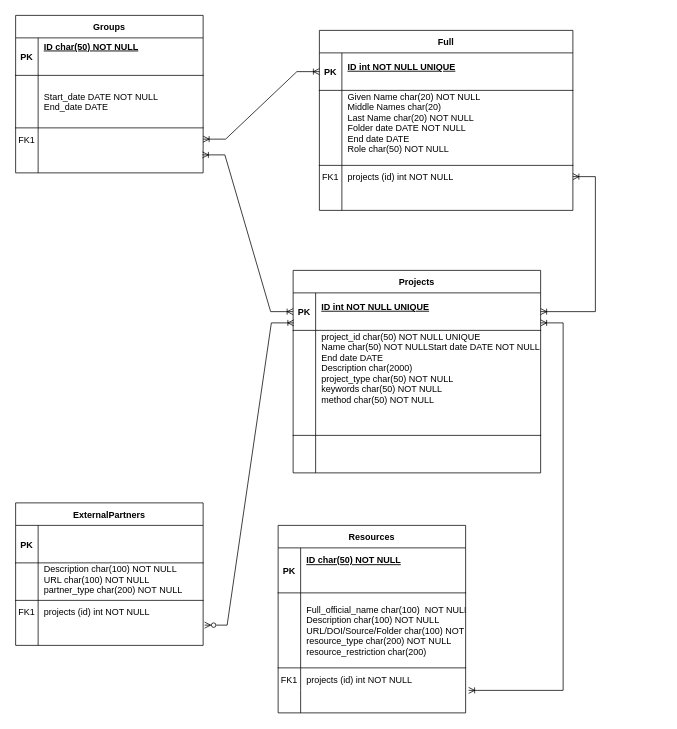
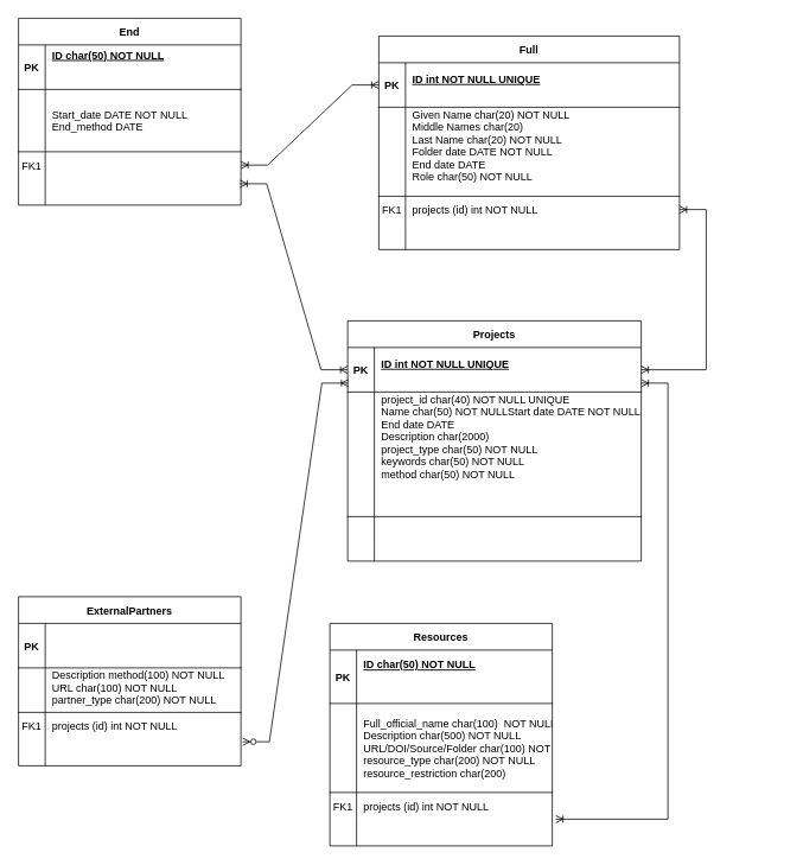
- <mxCell id="58" value="Groups" style="shape=table;startSize=30;container=1;collapsible=1;childLayout=tableLayout;fixedRows=1;rowLines=0;fontStyle=1;align=center;resizeLast=1;" parent="1" vertex="1"><mxGeometry x="20" y="20" width="250" height="210" as="geometry" /></mxCell>
+ <mxCell id="58" value="End" style="shape=table;startSize=30;container=1;collapsible=1;childLayout=tableLayout;fixedRows=1;rowLines=0;fontStyle=1;align=center;resizeLast=1;" parent="1" vertex="1"><mxGeometry x="20" y="20" width="250" height="210" as="geometry" /></mxCell>
- <mxCell id="64" value="Start_date DATE NOT NULL&#10;End_date DATE" style="shape=partialRectangle;overflow=hidden;connectable=0;fillColor=none;top=0;left=0;bottom=0;right=0;align=left;spacingLeft=6;fontStyle=0;" parent="62" vertex="1"><mxGeometry x="30" width="220" height="70" as="geometry"><mxRectangle width="220" height="70" as="alternateBounds" /></mxGeometry></mxCell>
+ <mxCell id="64" value="Start_date DATE NOT NULL&#10;End_method DATE" style="shape=partialRectangle;overflow=hidden;connectable=0;fillColor=none;top=0;left=0;bottom=0;right=0;align=left;spacingLeft=6;fontStyle=0;" parent="62" vertex="1"><mxGeometry x="30" width="220" height="70" as="geometry"><mxRectangle width="220" height="70" as="alternateBounds" /></mxGeometry></mxCell>
- <mxCell id="21" value="project_id char(50) NOT NULL UNIQUE&#10;Name char(50) NOT NULLStart date DATE NOT NULL&#10;End date DATE&#10;Description char(2000)&#10;project_type char(50) NOT NULL&#10;keywords char(50) NOT NULL&#10;method char(50) NOT NULL&#10;&#10;&#10;" style="shape=partialRectangle;overflow=hidden;connectable=0;fillColor=none;top=0;left=0;bottom=0;right=0;align=left;spacingLeft=6;fontStyle=0;" parent="19" vertex="1"><mxGeometry x="30" width="300" height="140" as="geometry"><mxRectangle width="300" height="140" as="alternateBounds" /></mxGeometry></mxCell>
+ <mxCell id="21" value="project_id char(40) NOT NULL UNIQUE&#10;Name char(50) NOT NULLStart date DATE NOT NULL&#10;End date DATE&#10;Description char(2000)&#10;project_type char(50) NOT NULL&#10;keywords char(50) NOT NULL&#10;method char(50) NOT NULL&#10;&#10;&#10;" style="shape=partialRectangle;overflow=hidden;connectable=0;fillColor=none;top=0;left=0;bottom=0;right=0;align=left;spacingLeft=6;fontStyle=0;" parent="19" vertex="1"><mxGeometry x="30" width="300" height="140" as="geometry"><mxRectangle width="300" height="140" as="alternateBounds" /></mxGeometry></mxCell>
- <mxCell id="33" value="Description char(100) NOT NULL&#10;URL char(100) NOT NULL&#10;partner_type char(200) NOT NULL&#10;" style="shape=partialRectangle;overflow=hidden;connectable=0;fillColor=none;top=0;left=0;bottom=0;right=0;align=left;spacingLeft=6;fontStyle=0;" parent="31" vertex="1"><mxGeometry x="30" width="220" height="50" as="geometry"><mxRectangle width="220" height="50" as="alternateBounds" /></mxGeometry></mxCell>
+ <mxCell id="33" value="Description method(100) NOT NULL&#10;URL char(100) NOT NULL&#10;partner_type char(200) NOT NULL&#10;" style="shape=partialRectangle;overflow=hidden;connectable=0;fillColor=none;top=0;left=0;bottom=0;right=0;align=left;spacingLeft=6;fontStyle=0;" parent="31" vertex="1"><mxGeometry x="30" width="220" height="50" as="geometry"><mxRectangle width="220" height="50" as="alternateBounds" /></mxGeometry></mxCell>
- <mxCell id="51" value="Full_official_name char(100)  NOT NULL&#10;Description char(100) NOT NULL&#10;URL/DOI/Source/Folder char(100) NOT NULL&#10;resource_type char(200) NOT NULL&#10;resource_restriction char(200)" style="shape=partialRectangle;overflow=hidden;connectable=0;fillColor=none;top=0;left=0;bottom=0;right=0;align=left;spacingLeft=6;fontStyle=0;" parent="49" vertex="1"><mxGeometry x="30" width="220" height="100" as="geometry"><mxRectangle width="220" height="100" as="alternateBounds" /></mxGeometry></mxCell>
+ <mxCell id="51" value="Full_official_name char(100)  NOT NULL&#10;Description char(500) NOT NULL&#10;URL/DOI/Source/Folder char(100) NOT NULL&#10;resource_type char(200) NOT NULL&#10;resource_restriction char(200)" style="shape=partialRectangle;overflow=hidden;connectable=0;fillColor=none;top=0;left=0;bottom=0;right=0;align=left;spacingLeft=6;fontStyle=0;" parent="49" vertex="1"><mxGeometry x="30" width="220" height="100" as="geometry"><mxRectangle width="220" height="100" as="alternateBounds" /></mxGeometry></mxCell>
